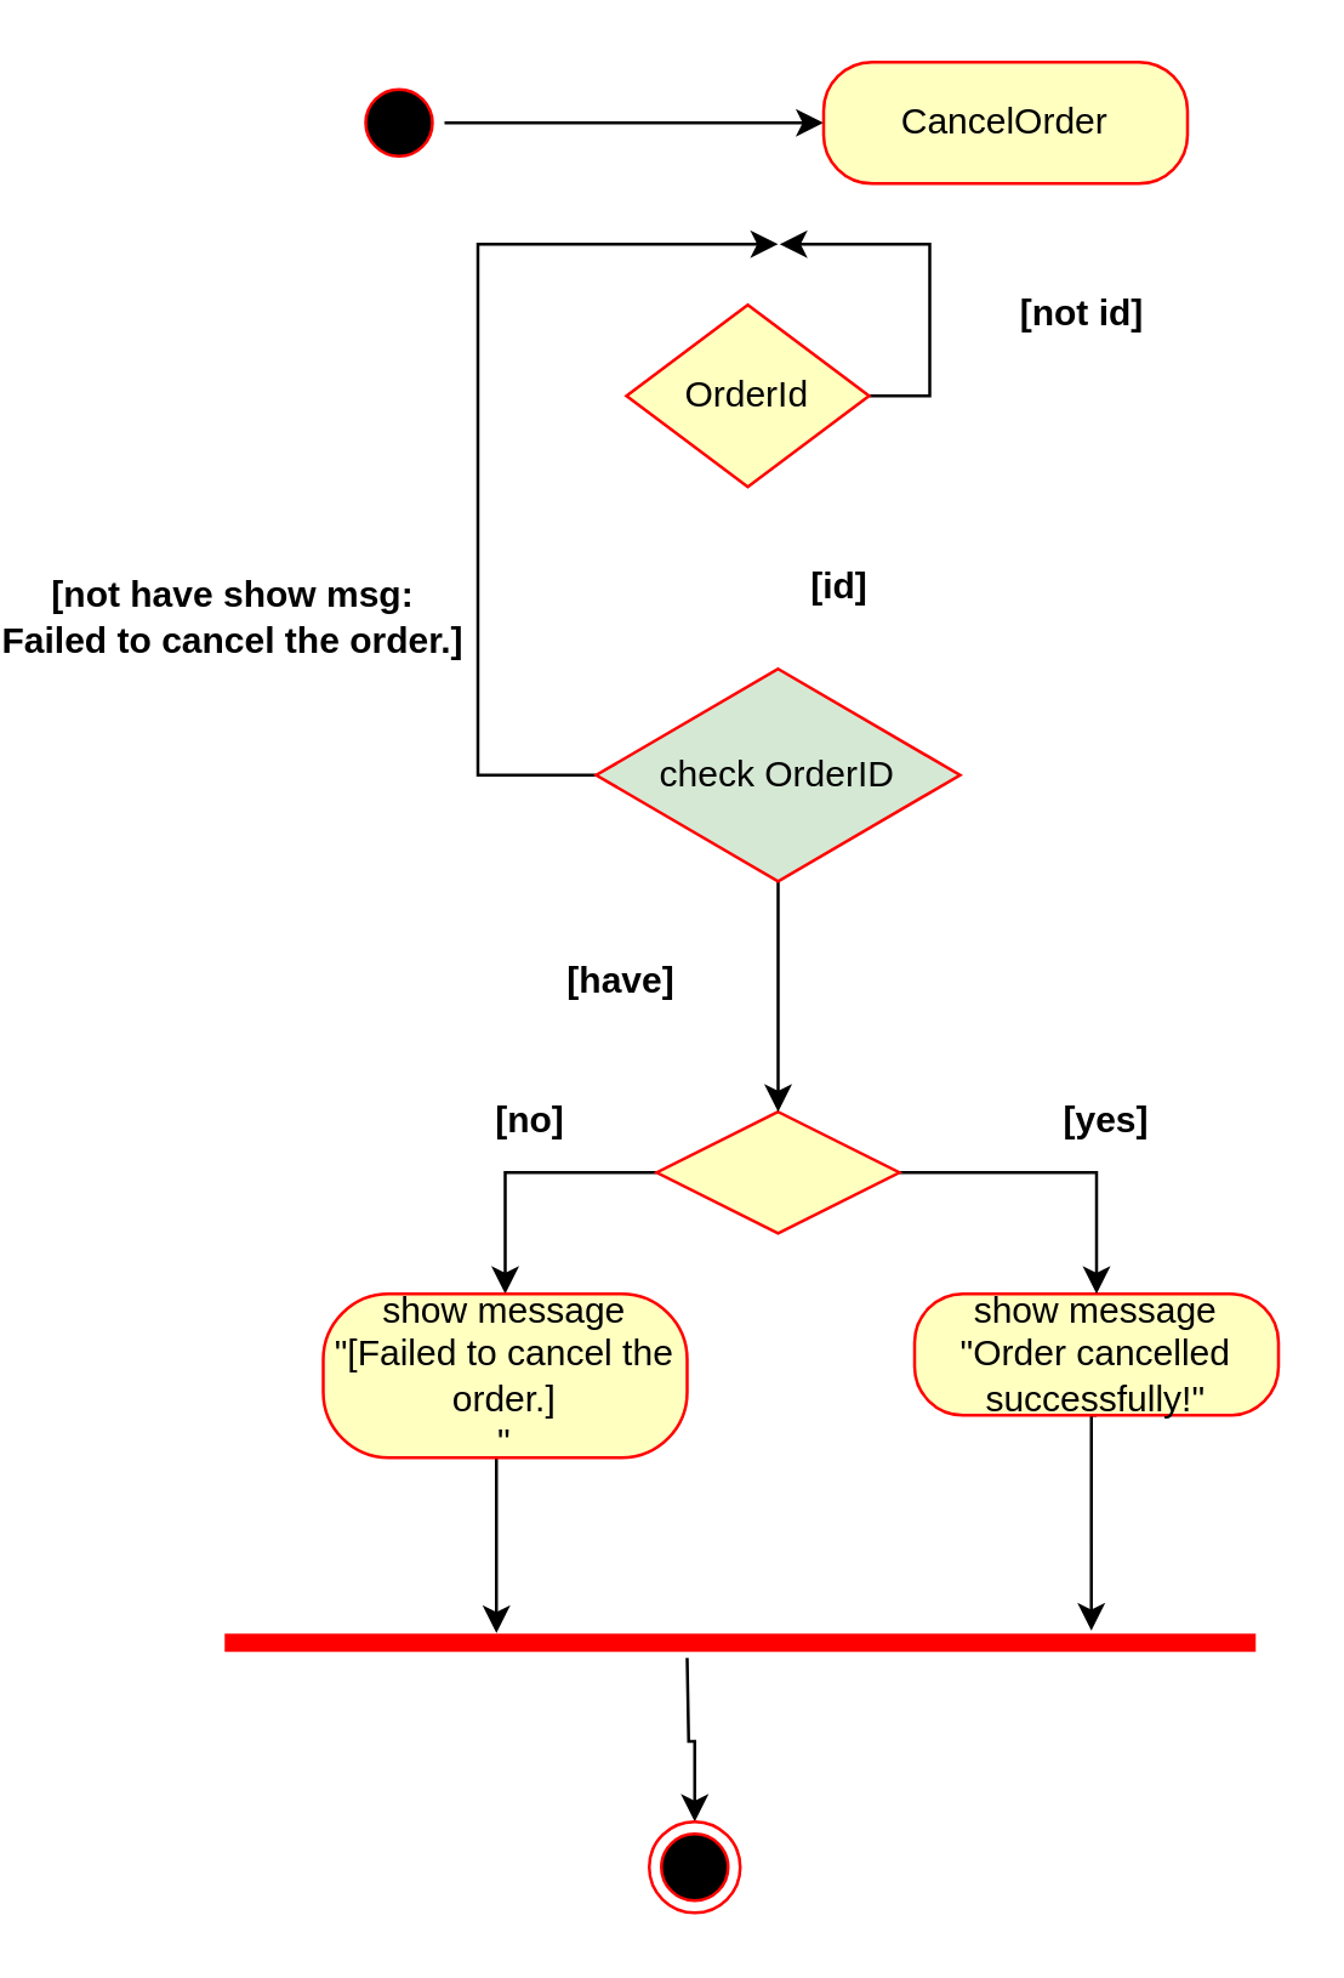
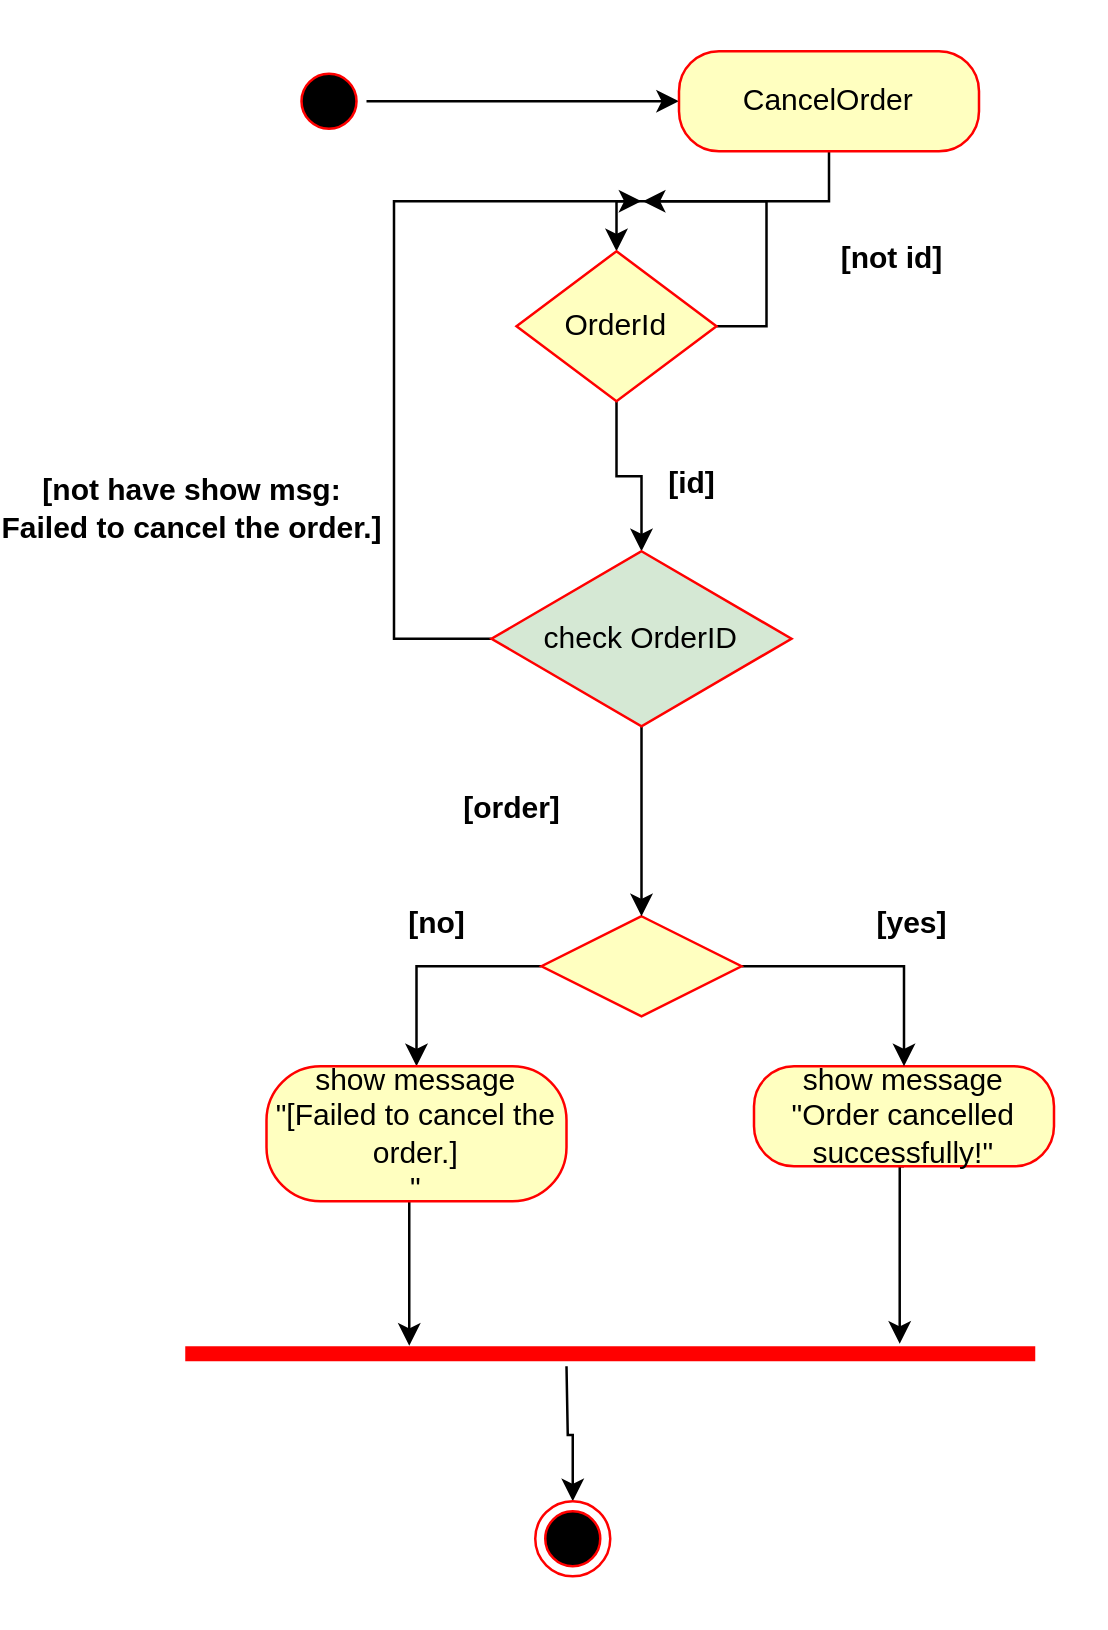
+ <mxCell id="4" style="edgeStyle=orthogonalEdgeStyle;rounded=0;orthogonalLoop=1;jettySize=auto;html=1;exitX=0.5;exitY=1;exitDx=0;exitDy=0;entryX=0.5;entryY=0;entryDx=0;entryDy=0;" parent="1" source="5" target="8" edge="1"><mxGeometry relative="1" as="geometry" /></mxCell>
+ <mxCell id="7" style="edgeStyle=orthogonalEdgeStyle;rounded=0;orthogonalLoop=1;jettySize=auto;html=1;entryX=0.5;entryY=0;entryDx=0;entryDy=0;" parent="1" source="8" target="25" edge="1"><mxGeometry relative="1" as="geometry" /></mxCell>
- <mxCell id="26" value="[have]" style="text;align=center;fontStyle=1;verticalAlign=middle;spacingLeft=3;spacingRight=3;strokeColor=none;rotatable=0;points=[[0,0.5],[1,0.5]];portConstraint=eastwest;html=1;" parent="1" vertex="1"><mxGeometry x="147.5" y="310" width="80" height="26" as="geometry" /></mxCell>
+ <mxCell id="26" value="[order]" style="text;align=center;fontStyle=1;verticalAlign=middle;spacingLeft=3;spacingRight=3;strokeColor=none;rotatable=0;points=[[0,0.5],[1,0.5]];portConstraint=eastwest;html=1;" parent="1" vertex="1"><mxGeometry x="147.5" y="310" width="80" height="26" as="geometry" /></mxCell>
